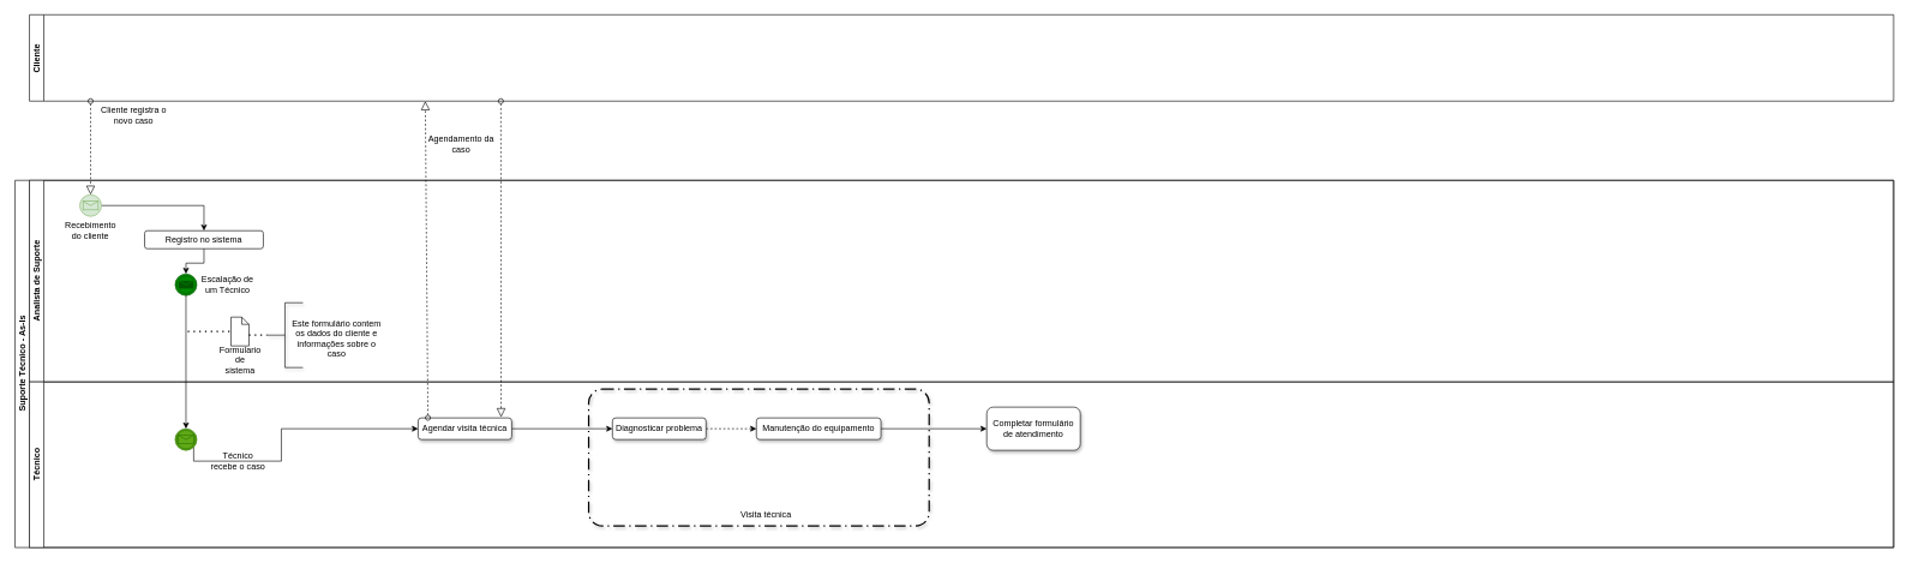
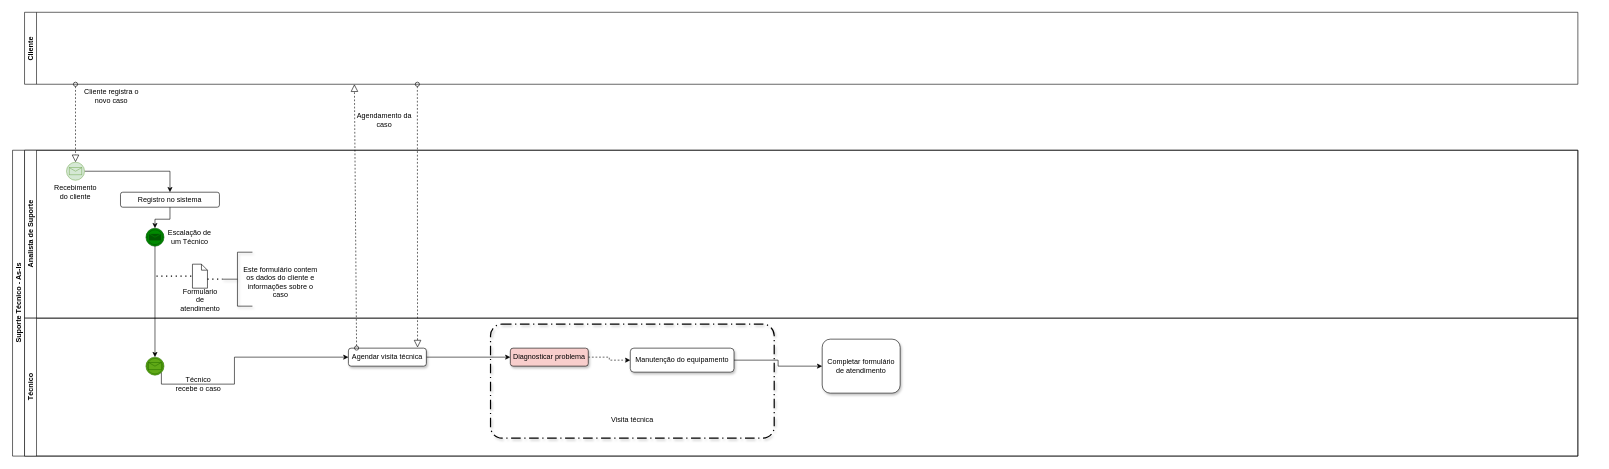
- <mxCell id="14" value="Formulario de sistema" style="text;html=1;strokeColor=none;fillColor=none;align=center;verticalAlign=middle;whiteSpace=wrap;rounded=0;" vertex="1" parent="4"><mxGeometry x="272.5" y="240" width="40" height="20" as="geometry" /></mxCell>
+ <mxCell id="14" value="Formulario de atendimento" style="text;html=1;strokeColor=none;fillColor=none;align=center;verticalAlign=middle;whiteSpace=wrap;rounded=0;" vertex="1" parent="4"><mxGeometry x="272.5" y="240" width="40" height="20" as="geometry" /></mxCell>
- <mxCell id="32" value="Diagnosticar problema" style="rounded=1;whiteSpace=wrap;html=1;shadow=1;" vertex="1" parent="1"><mxGeometry x="850" y="580" width="130" height="30" as="geometry" /></mxCell>
+ <mxCell id="32" value="Diagnosticar problema" style="rounded=1;whiteSpace=wrap;html=1;shadow=1;fillColor=#f8cecc;" vertex="1" parent="1"><mxGeometry x="850" y="580" width="130" height="30" as="geometry" /></mxCell>
- <mxCell id="34" value="Manutenção do equipamento" style="shape=ext;rounded=1;html=1;whiteSpace=wrap;shadow=1;" vertex="1" parent="1"><mxGeometry x="1050" y="580" width="173" height="30" as="geometry" /></mxCell>
+ <mxCell id="34" value="Manutenção do equipamento" style="shape=ext;rounded=1;html=1;whiteSpace=wrap;shadow=1;" vertex="1" parent="1"><mxGeometry x="1050" y="580" width="173" height="40" as="geometry" /></mxCell>
- <mxCell id="41" value="Completar formulário de atendimento" style="shape=ext;rounded=1;html=1;whiteSpace=wrap;shadow=1;" vertex="1" parent="1"><mxGeometry x="1370" y="565" width="130" height="60" as="geometry" /></mxCell>
+ <mxCell id="41" value="Completar formulário de atendimento" style="shape=ext;rounded=1;html=1;whiteSpace=wrap;shadow=1;" vertex="1" parent="1"><mxGeometry x="1370" y="565" width="130" height="90" as="geometry" /></mxCell>
- <mxCell id="40" value="Visita técnica" style="text;html=1;strokeColor=none;fillColor=none;align=center;verticalAlign=middle;whiteSpace=wrap;rounded=0;shadow=1;" vertex="1" parent="1"><mxGeometry x="1020.25" y="705" width="86.5" height="20" as="geometry" /></mxCell>
+ <mxCell id="40" value="Visita técnica" style="text;html=1;strokeColor=none;fillColor=none;align=center;verticalAlign=middle;whiteSpace=wrap;rounded=0;shadow=1;" vertex="1" parent="1"><mxGeometry x="1010.25" y="690" width="86.5" height="20" as="geometry" /></mxCell>
